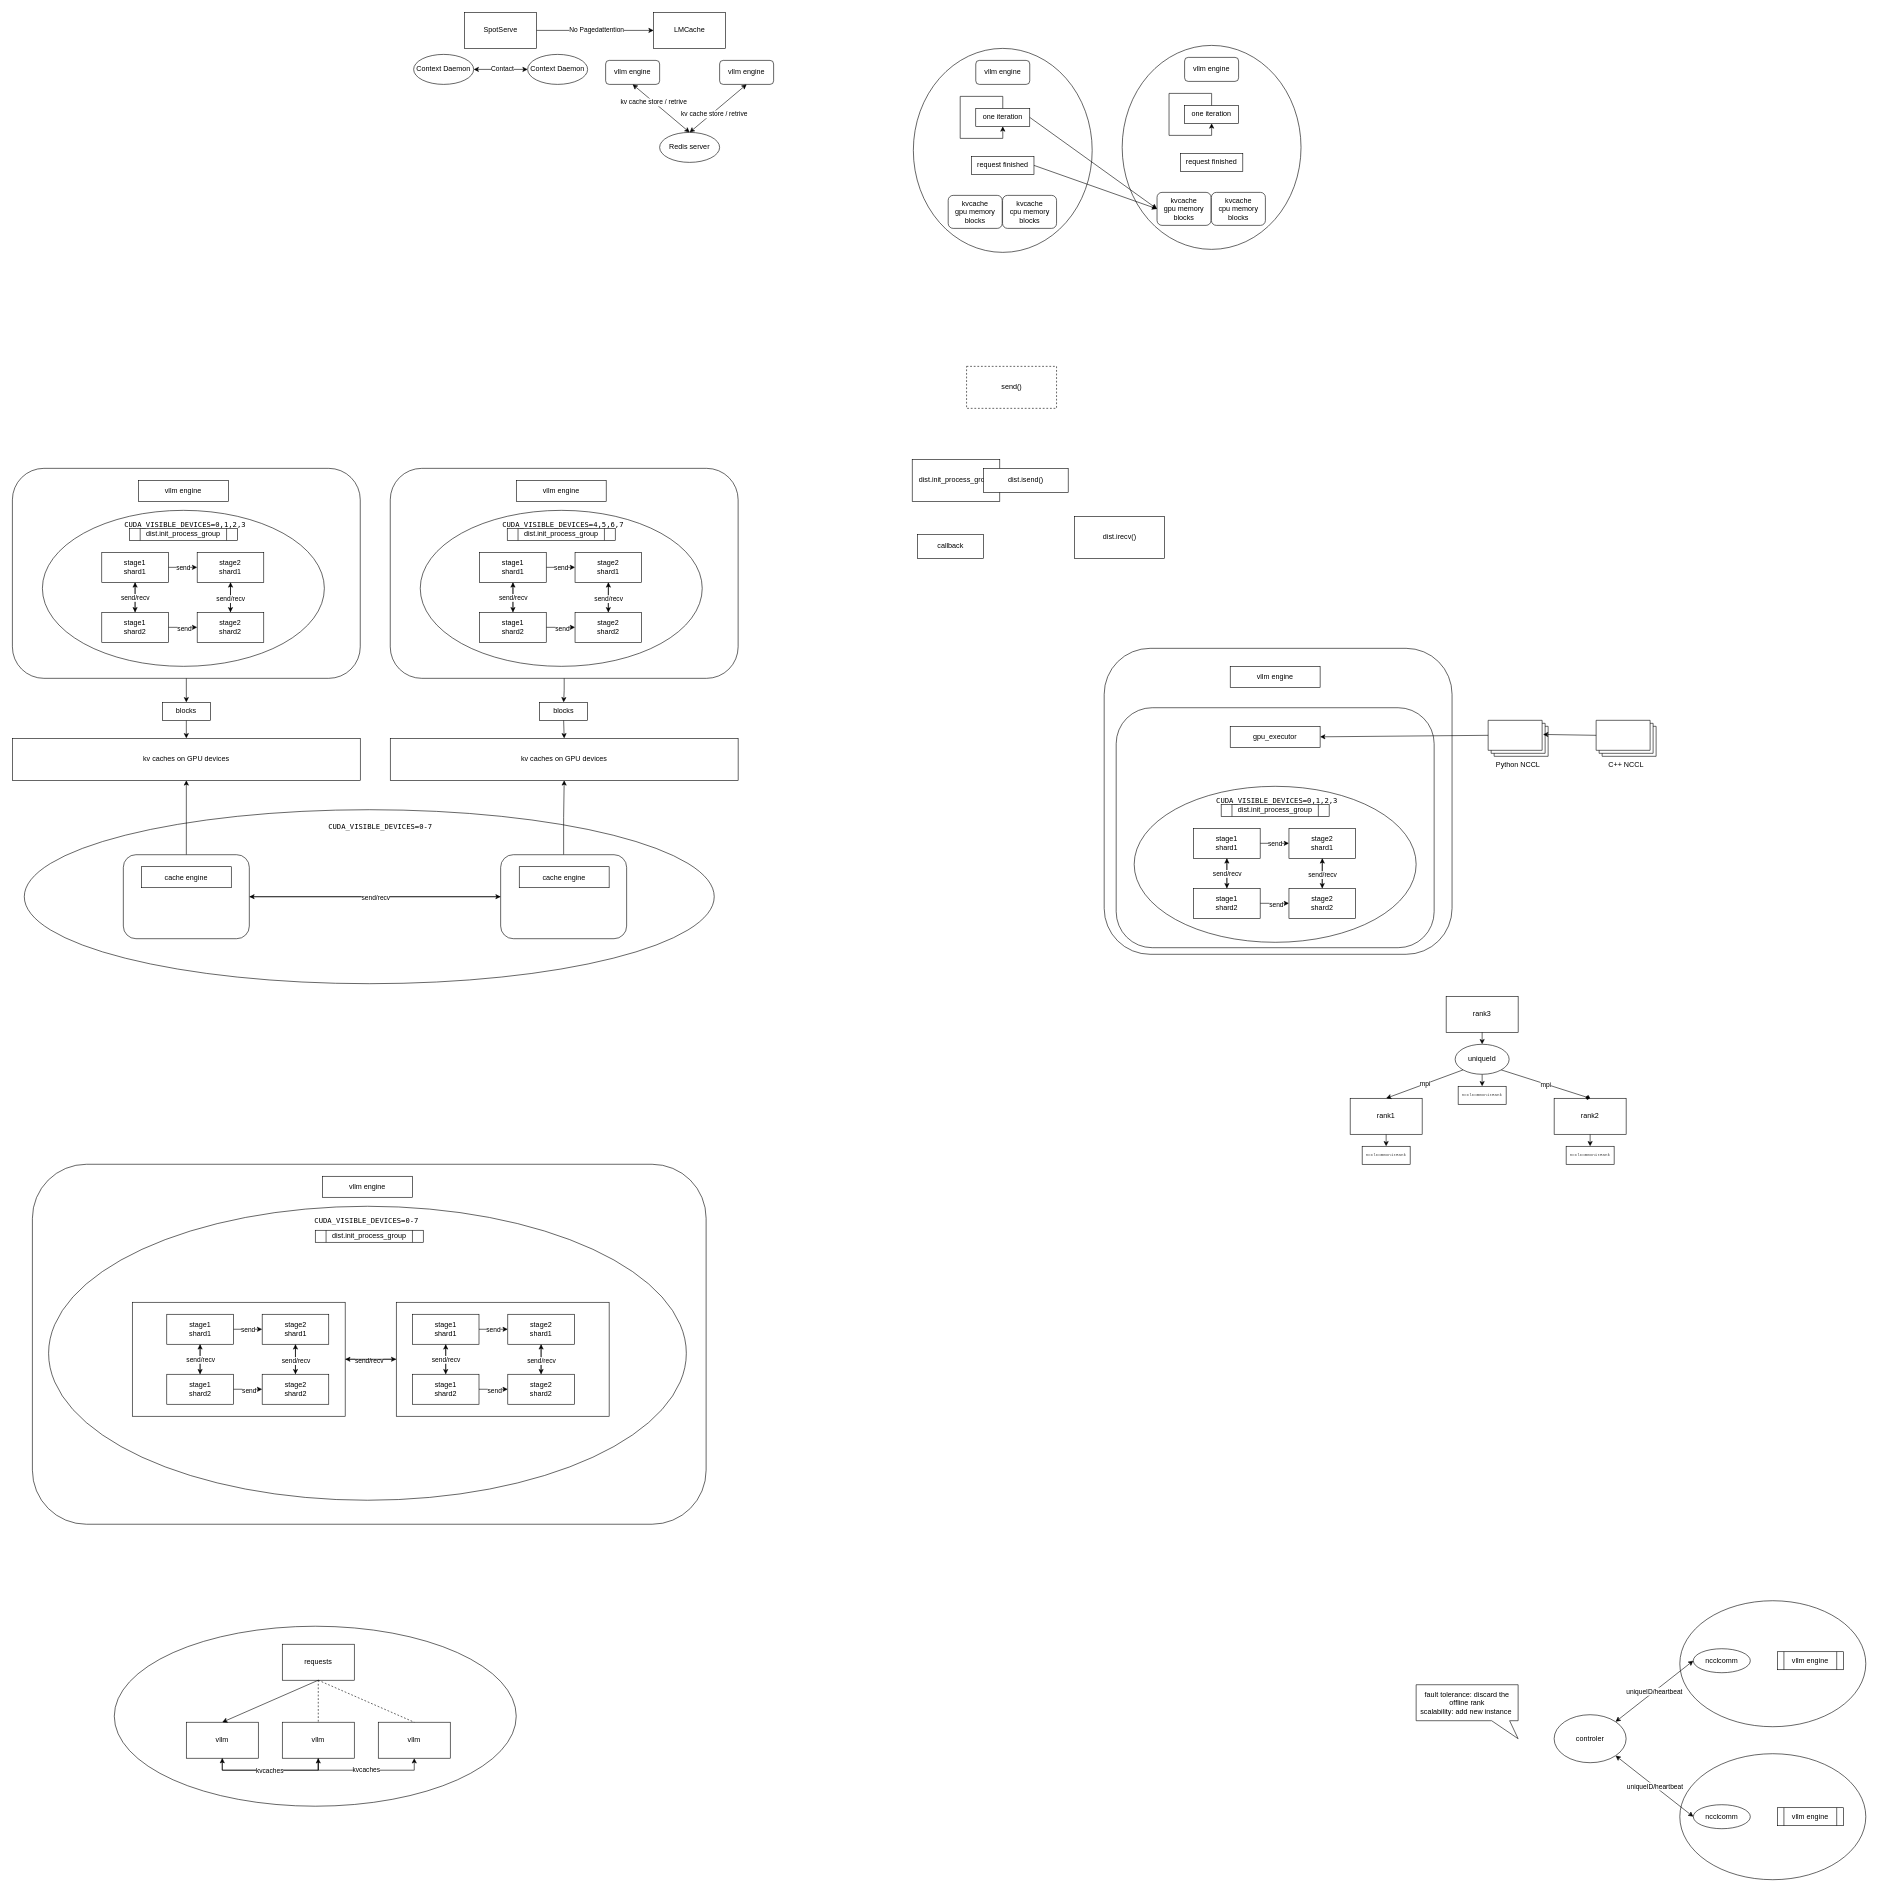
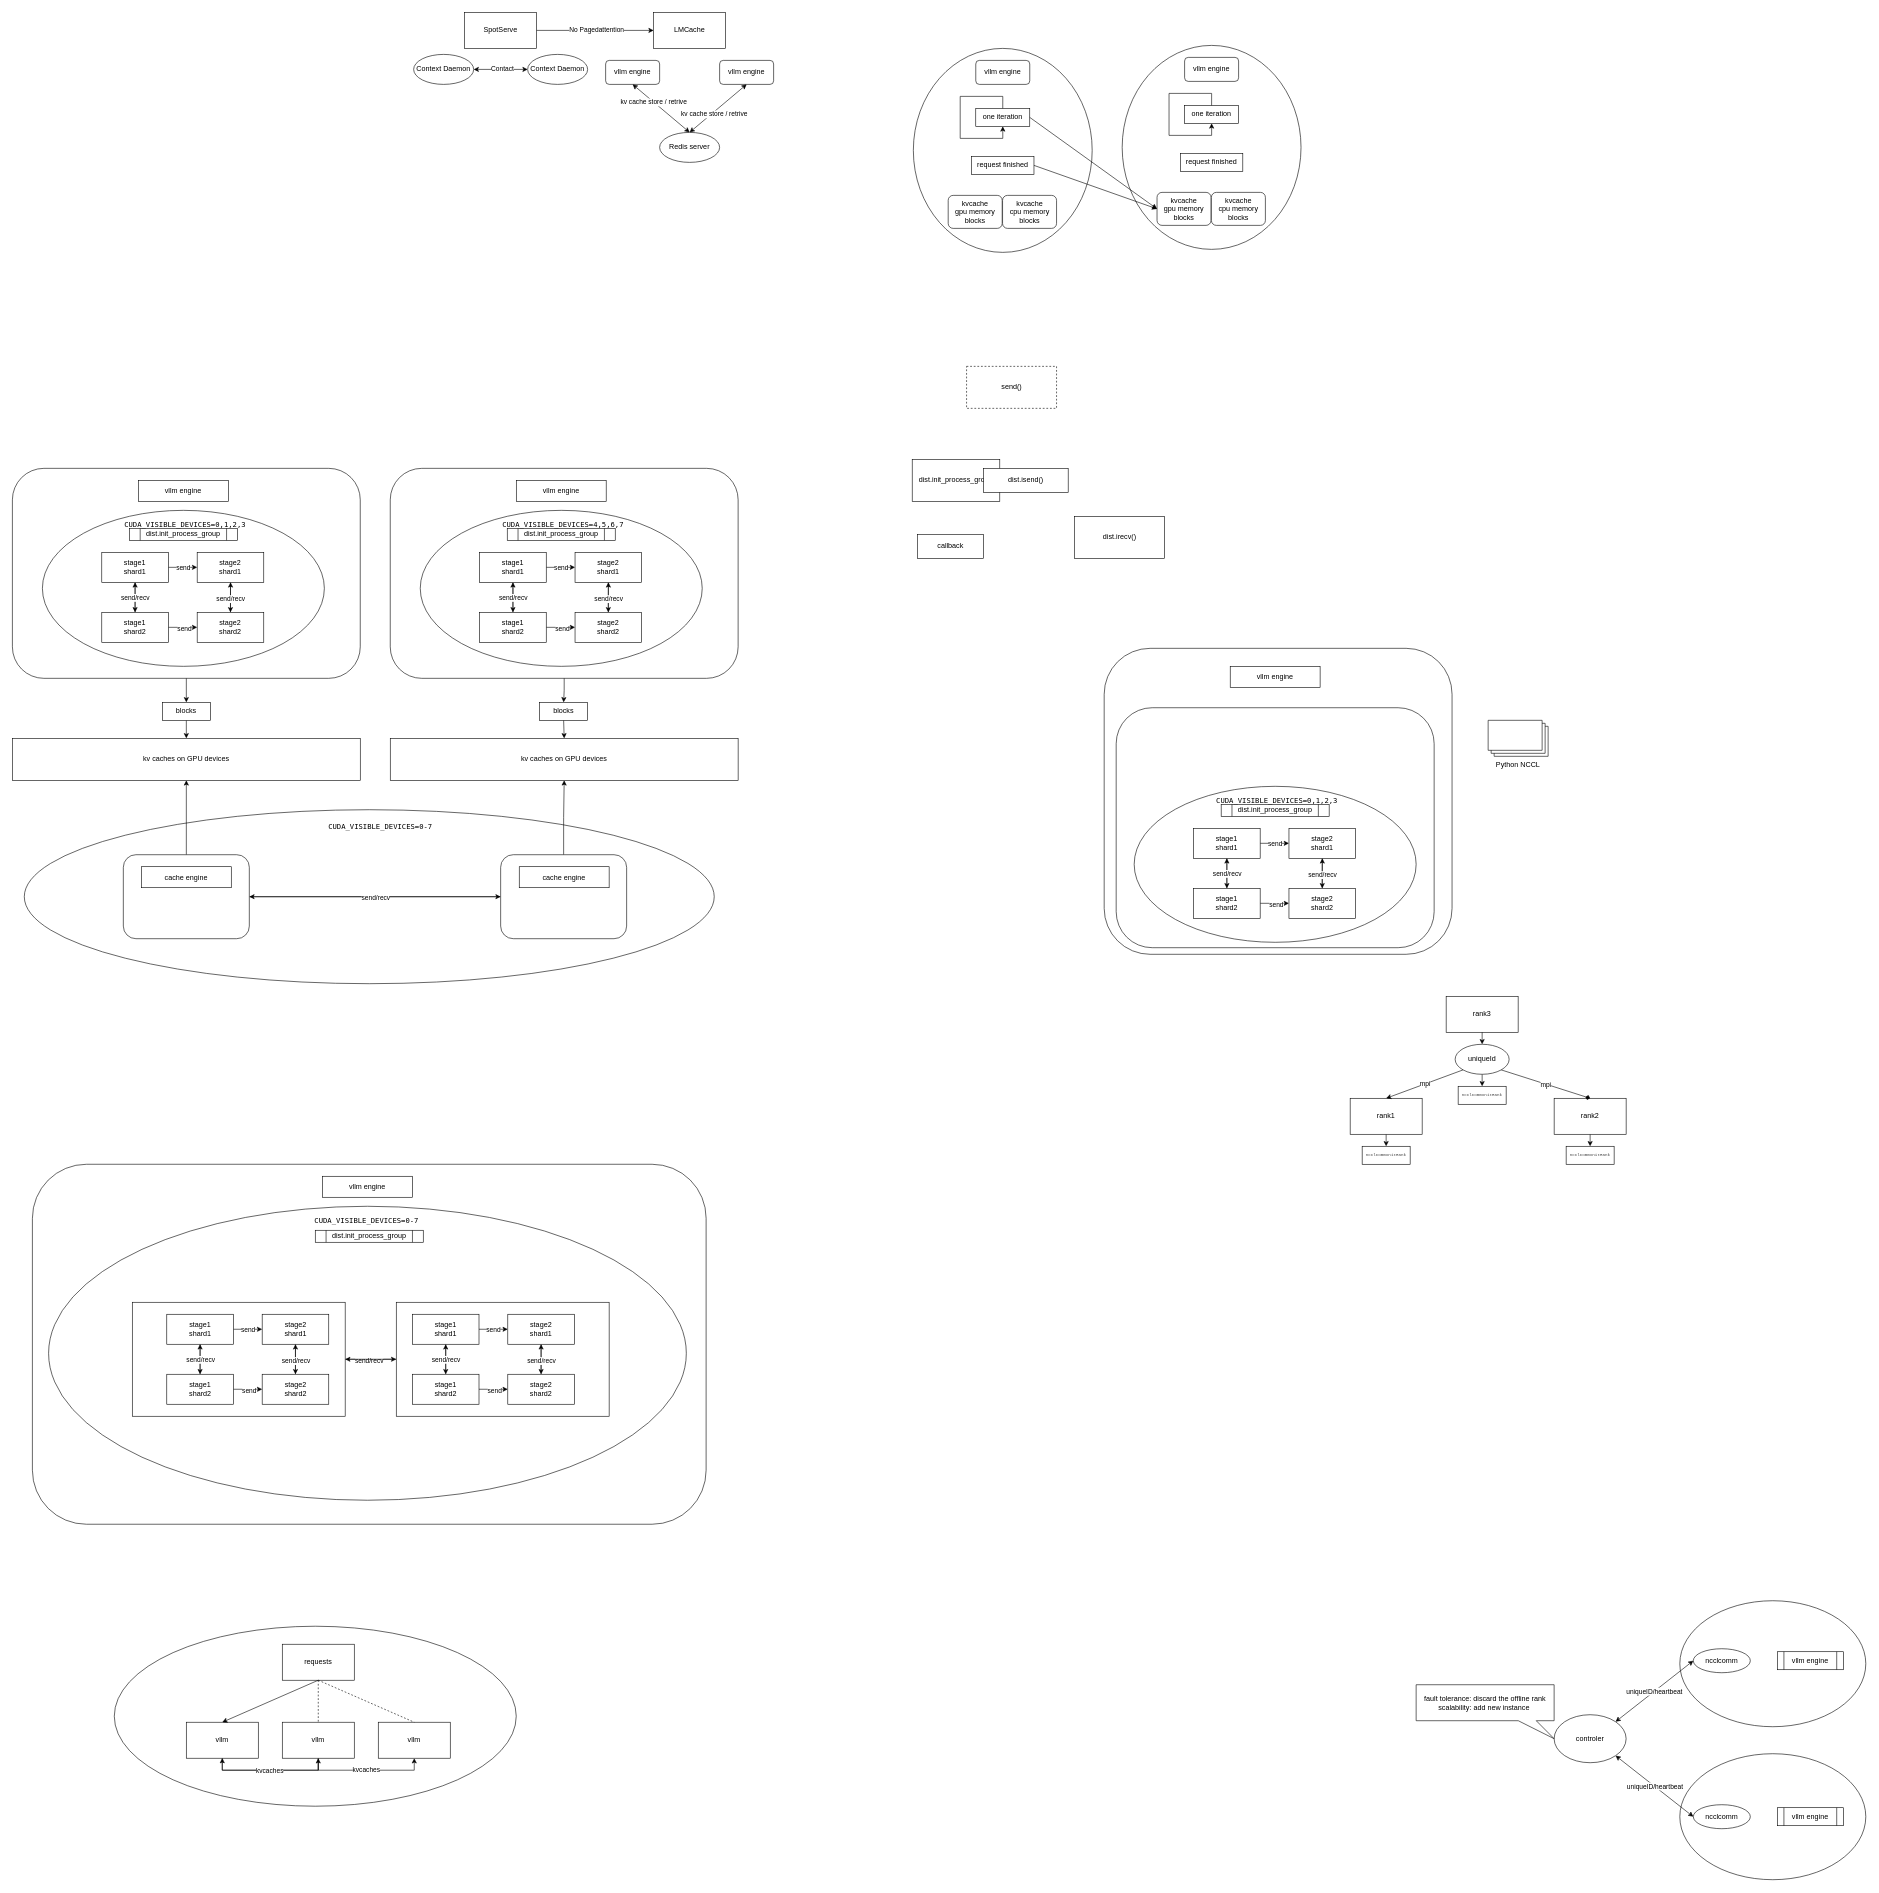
- <mxCell id="159" value="" style="endArrow=classic;html=1;rounded=0;exitX=0;exitY=0;exitDx=0;exitDy=25;exitPerimeter=0;entryX=1;entryY=0.5;entryDx=0;entryDy=0;" parent="1" source="157" target="155" edge="1"><mxGeometry width="50" height="50" relative="1" as="geometry"><mxPoint x="2410" y="1350" as="sourcePoint" /><mxPoint x="2460" y="1300" as="targetPoint" /></mxGeometry></mxCell>
- <mxCell id="158" value="" style="endArrow=classic;html=1;rounded=0;exitX=0;exitY=0;exitDx=0;exitDy=25;exitPerimeter=0;entryX=0.915;entryY=0.392;entryDx=0;entryDy=0;entryPerimeter=0;" parent="1" source="156" target="157" edge="1"><mxGeometry width="50" height="50" relative="1" as="geometry"><mxPoint x="2280" y="1310" as="sourcePoint" /><mxPoint x="2330" y="1260" as="targetPoint" /></mxGeometry></mxCell>
- <mxCell id="155" value="gpu_executor" style="rounded=0;whiteSpace=wrap;html=1;container=0;" parent="1" vertex="1"><mxGeometry x="2050.08" y="1210" width="149.84" height="35" as="geometry" /></mxCell>
- <mxCell id="156" value="C++ NCCL" style="verticalLabelPosition=bottom;verticalAlign=top;html=1;shape=mxgraph.basic.layered_rect;dx=10;outlineConnect=0;whiteSpace=wrap;" parent="1" vertex="1"><mxGeometry x="2660" y="1200" width="100" height="60" as="geometry" /></mxCell>
- <mxCell id="186" value="fault tolerance:&amp;nbsp;&lt;span lang=&quot;en&quot; class=&quot;HwtZe&quot;&gt;discard the offline rank&lt;/span&gt;&lt;div&gt;&lt;span style=&quot;background-color: initial;&quot;&gt;scalability: add new instance&amp;nbsp;&lt;/span&gt;&lt;/div&gt;" style="shape=callout;whiteSpace=wrap;html=1;perimeter=calloutPerimeter;position2=1;size=30;position=0.74;base=30;" parent="1" vertex="1"><mxGeometry x="2360" y="2807.5" width="170" height="90" as="geometry" /></mxCell>
+ <mxCell id="186" value="fault tolerance:&amp;nbsp;&lt;span lang=&quot;en&quot; class=&quot;HwtZe&quot;&gt;discard the offline rank&lt;/span&gt;&lt;div&gt;&lt;span style=&quot;background-color: initial;&quot;&gt;scalability: add new instance&amp;nbsp;&lt;/span&gt;&lt;/div&gt;" style="shape=callout;whiteSpace=wrap;html=1;perimeter=calloutPerimeter;position2=1;size=30;position=0.74;base=30;" parent="1" vertex="1"><mxGeometry x="2360" y="2807.5" width="230" height="90" as="geometry" /></mxCell>
